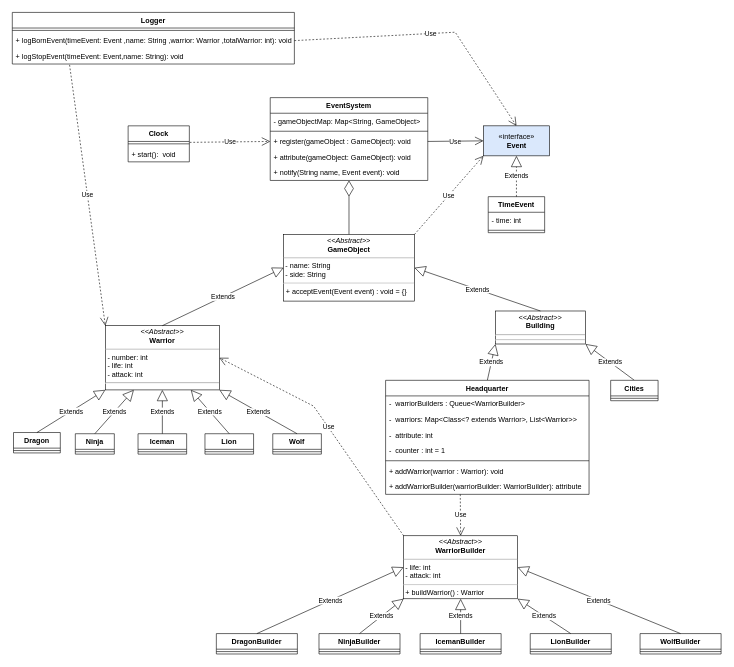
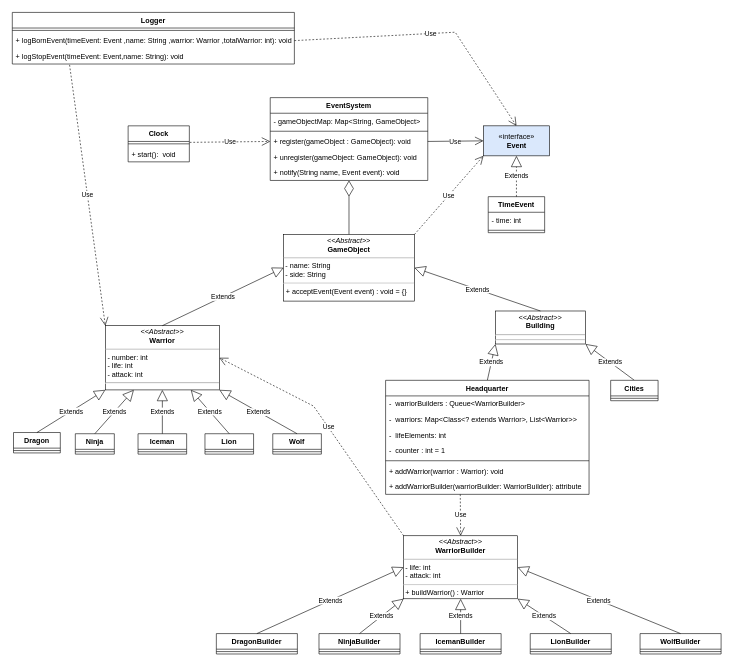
- <mxCell id="20" value="+ attribute(gameObject: GameObject): void" style="text;strokeColor=none;fillColor=none;align=left;verticalAlign=top;spacingLeft=4;spacingRight=4;overflow=hidden;rotatable=0;points=[[0,0.5],[1,0.5]];portConstraint=eastwest;" parent="16" vertex="1"><mxGeometry y="86" width="262.5" height="26" as="geometry" /></mxCell>
+ <mxCell id="20" value="+ unregister(gameObject: GameObject): void" style="text;strokeColor=none;fillColor=none;align=left;verticalAlign=top;spacingLeft=4;spacingRight=4;overflow=hidden;rotatable=0;points=[[0,0.5],[1,0.5]];portConstraint=eastwest;" parent="16" vertex="1"><mxGeometry y="86" width="262.5" height="26" as="geometry" /></mxCell>
- <mxCell id="56" value="-  attribute: int" style="text;strokeColor=none;fillColor=none;align=left;verticalAlign=top;spacingLeft=4;spacingRight=4;overflow=hidden;rotatable=0;points=[[0,0.5],[1,0.5]];portConstraint=eastwest;" parent="53" vertex="1"><mxGeometry y="78" width="339" height="26" as="geometry" /></mxCell>
+ <mxCell id="56" value="-  lifeElements: int" style="text;strokeColor=none;fillColor=none;align=left;verticalAlign=top;spacingLeft=4;spacingRight=4;overflow=hidden;rotatable=0;points=[[0,0.5],[1,0.5]];portConstraint=eastwest;" parent="53" vertex="1"><mxGeometry y="78" width="339" height="26" as="geometry" /></mxCell>
